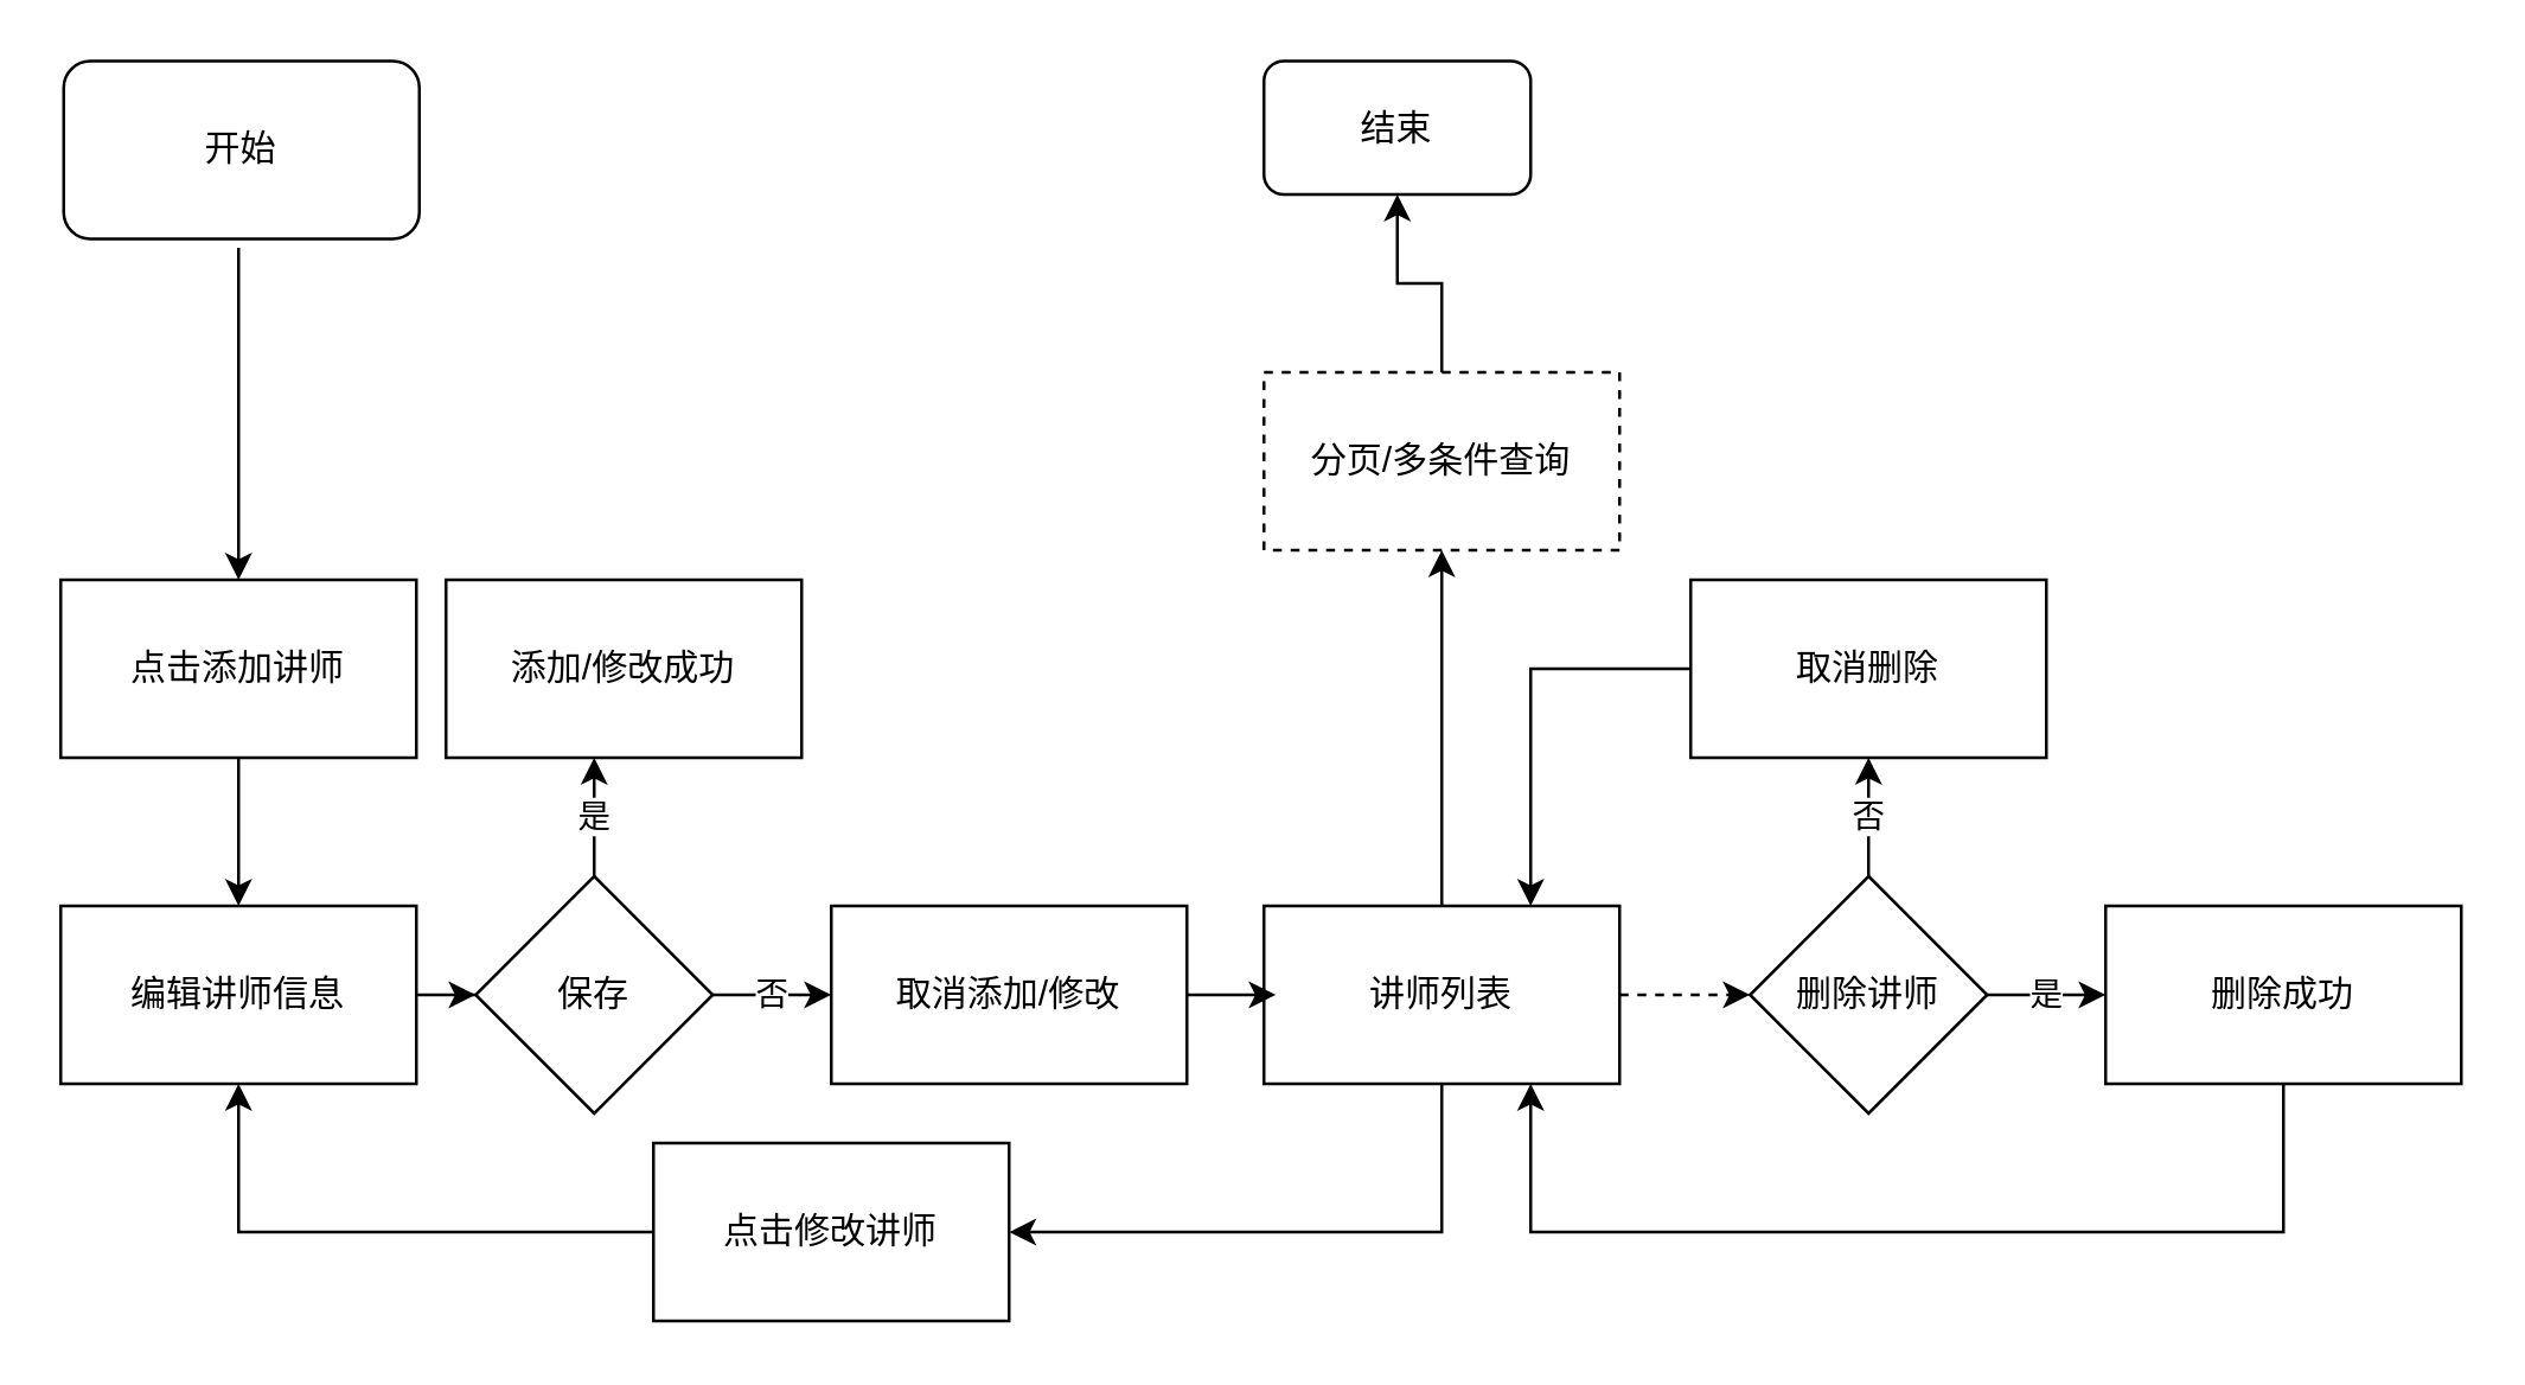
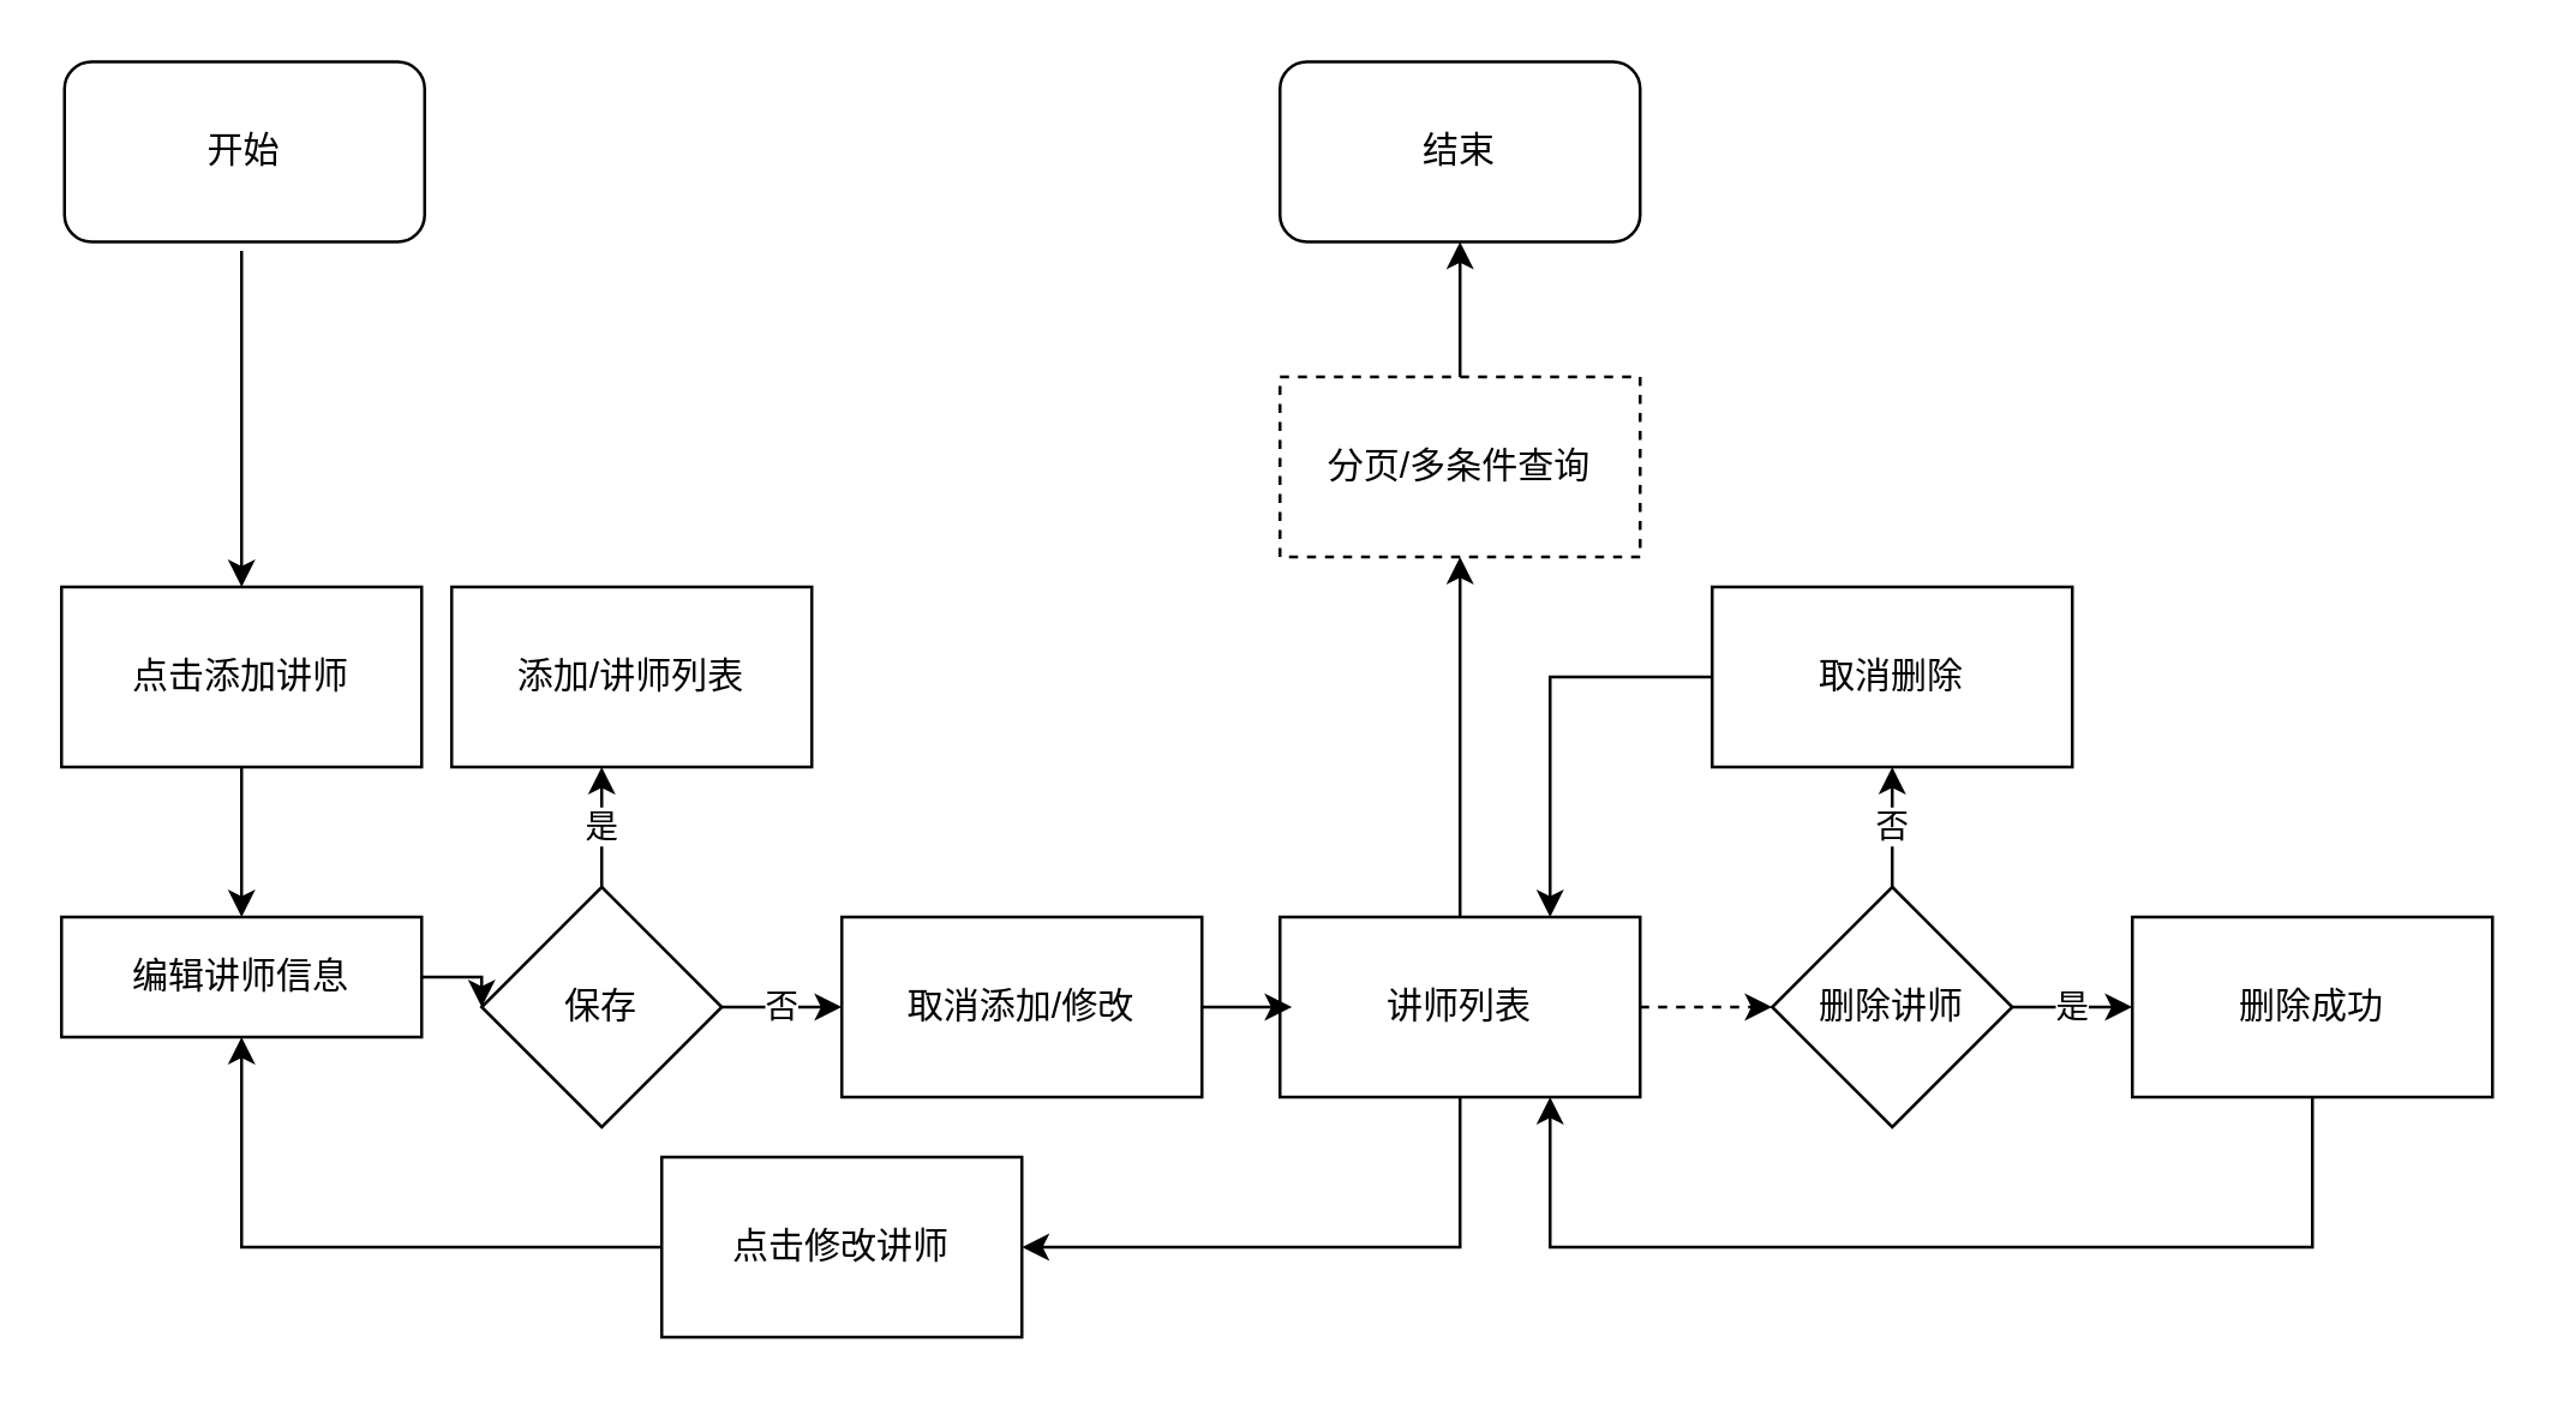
- <mxCell id="23" value="结束" style="rounded=1;whiteSpace=wrap;html=1;" parent="1" vertex="1"><mxGeometry x="426" y="20" width="90" height="45" as="geometry" /></mxCell>
+ <mxCell id="23" value="结束" style="rounded=1;whiteSpace=wrap;html=1;" parent="1" vertex="1"><mxGeometry x="426" y="20" width="120" height="60" as="geometry" /></mxCell>
- <mxCell id="24" value="添加/修改成功" style="whiteSpace=wrap;html=1;rounded=0;" parent="1" vertex="1"><mxGeometry x="150" y="195" width="120" height="60" as="geometry" /></mxCell>
+ <mxCell id="24" value="添加/讲师列表" style="whiteSpace=wrap;html=1;rounded=0;" parent="1" vertex="1"><mxGeometry x="150" y="195" width="120" height="60" as="geometry" /></mxCell>
- <mxCell id="7" value="编辑讲师信息" style="rounded=0;whiteSpace=wrap;html=1;" parent="1" vertex="1"><mxGeometry y="305" width="120" height="60" as="geometry" x="20" /></mxCell>
+ <mxCell id="7" value="编辑讲师信息" style="rounded=0;whiteSpace=wrap;html=1;" parent="1" vertex="1"><mxGeometry x="20" y="305" width="120" height="40" as="geometry" /></mxCell>
